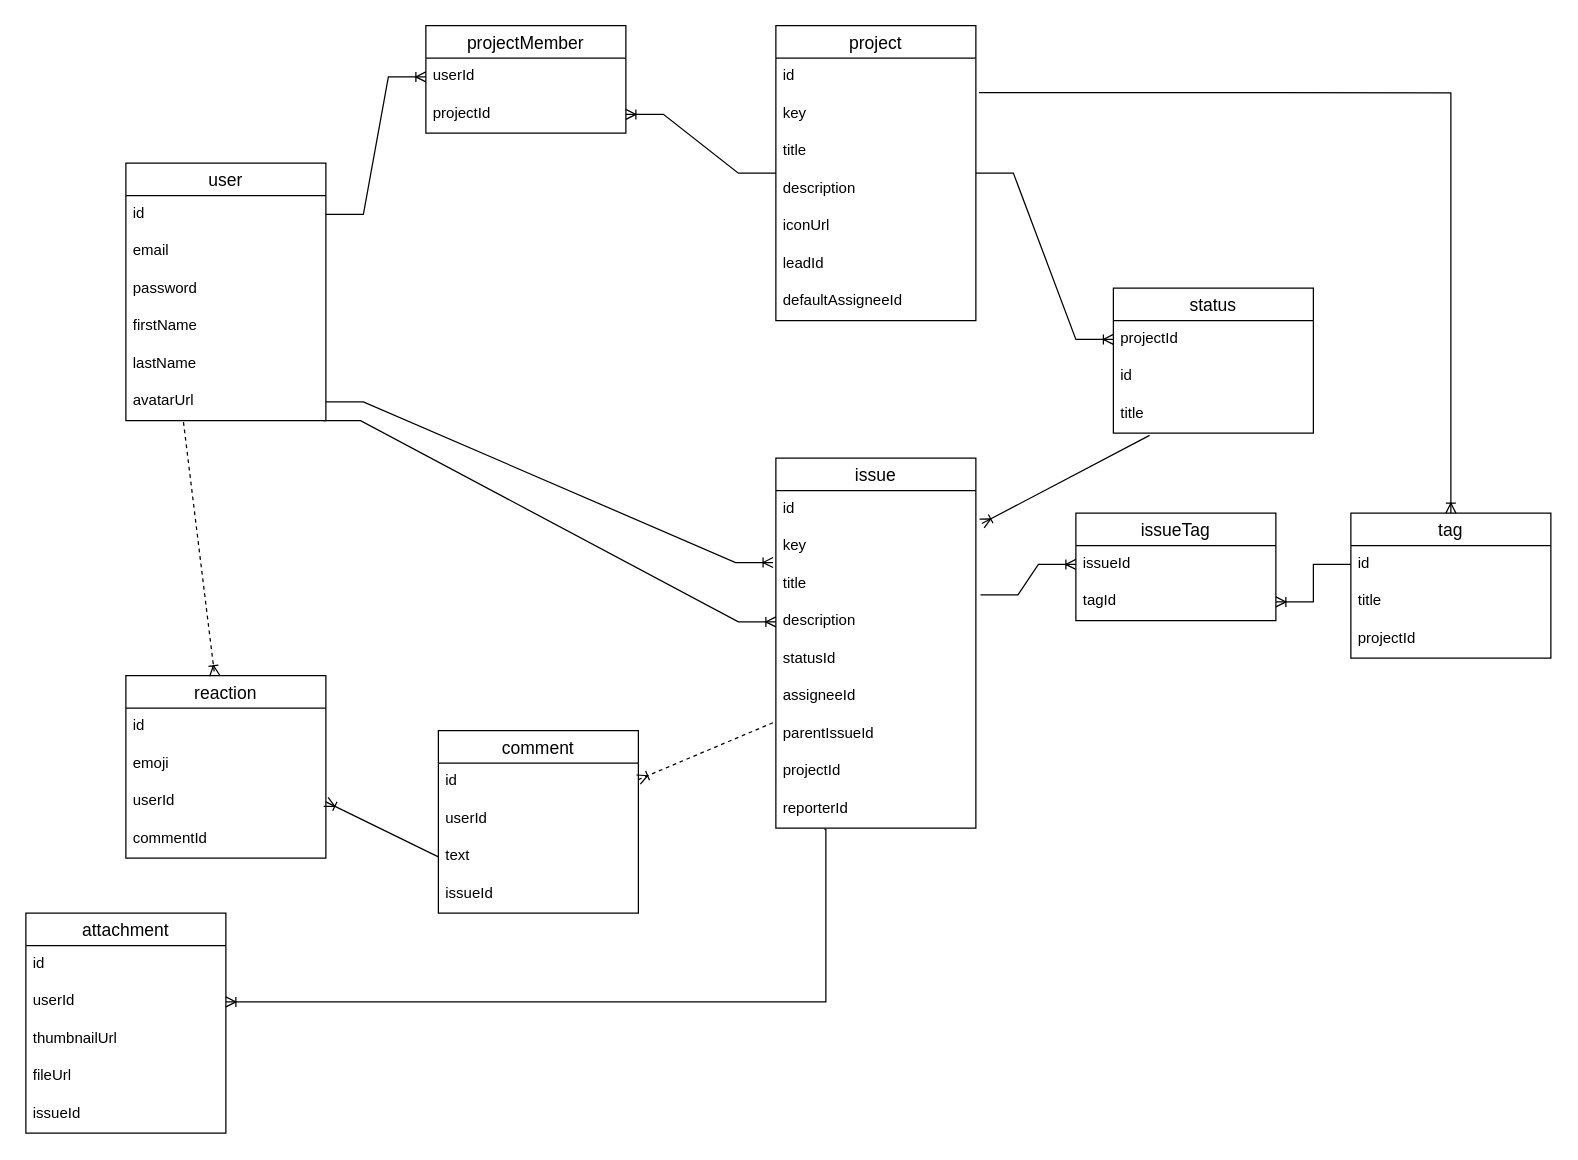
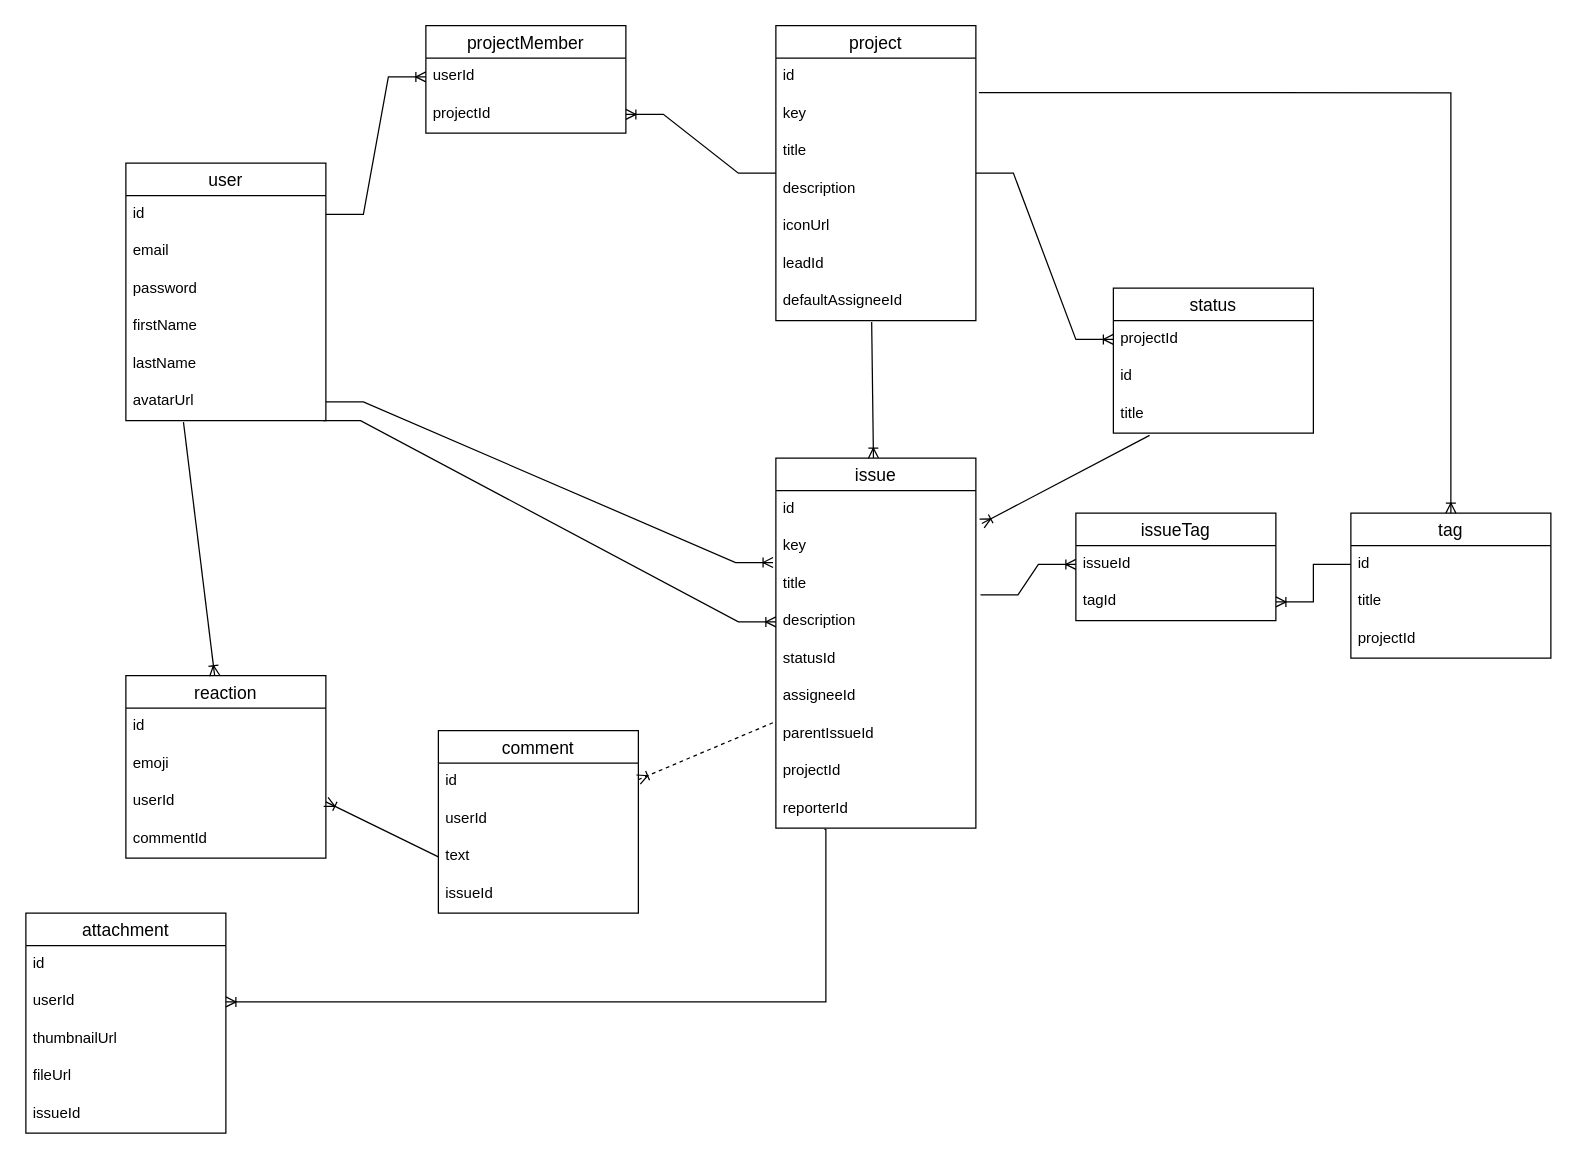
+ <mxCell id="69" value="" style="fontSize=12;html=1;endArrow=ERoneToMany;rounded=0;exitX=0.479;exitY=1.039;exitDx=0;exitDy=0;exitPerimeter=0;" edge="1" parent="1" source="16" target="21"><mxGeometry width="100" height="100" relative="1" as="geometry"><mxPoint x="691.84" y="289.54" as="sourcePoint" /><mxPoint x="570" y="300" as="targetPoint" /></mxGeometry></mxCell>
- <mxCell id="59" value="" style="fontSize=12;html=1;endArrow=ERoneToMany;rounded=0;exitX=0.288;exitY=1.039;exitDx=0;exitDy=0;exitPerimeter=0;dashed=1;" parent="1" source="8" target="46" edge="1"><mxGeometry width="100" height="100" relative="1" as="geometry"><mxPoint x="161.76" y="366.75" as="sourcePoint" /><mxPoint x="400" y="740" as="targetPoint" /></mxGeometry></mxCell>
+ <mxCell id="59" value="" style="fontSize=12;html=1;endArrow=ERoneToMany;rounded=0;exitX=0.288;exitY=1.039;exitDx=0;exitDy=0;exitPerimeter=0;" parent="1" source="8" target="46" edge="1"><mxGeometry width="100" height="100" relative="1" as="geometry"><mxPoint x="161.76" y="366.75" as="sourcePoint" /><mxPoint x="400" y="740" as="targetPoint" /></mxGeometry></mxCell>
